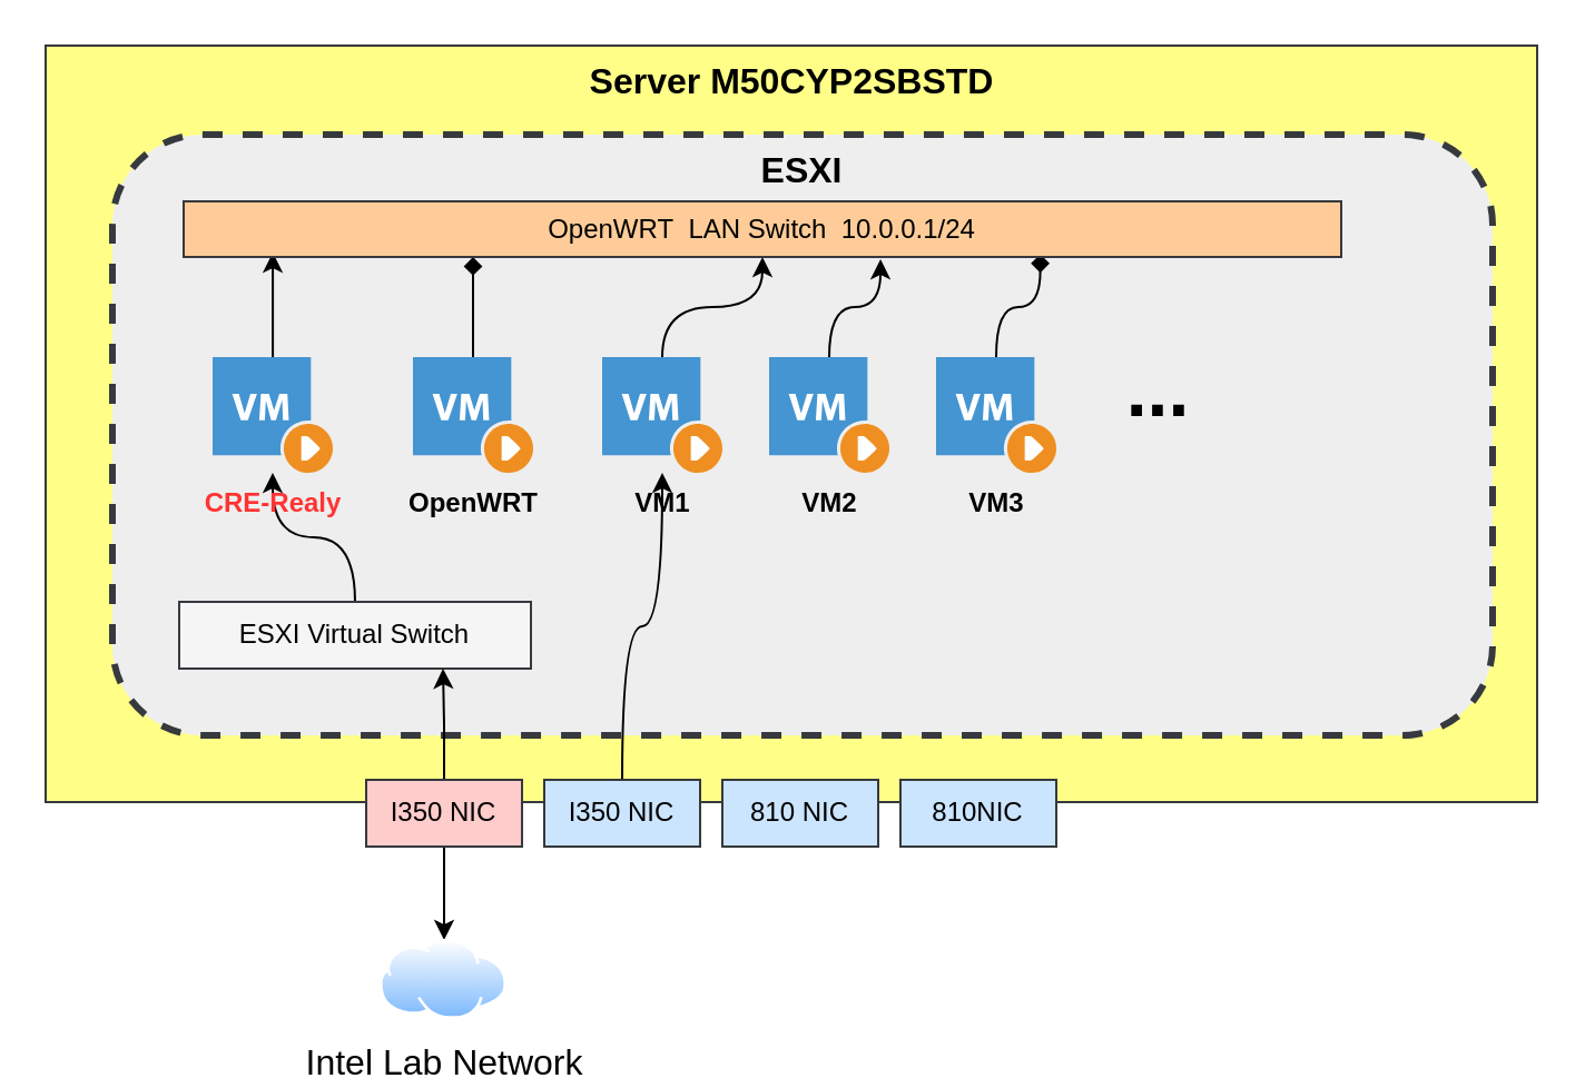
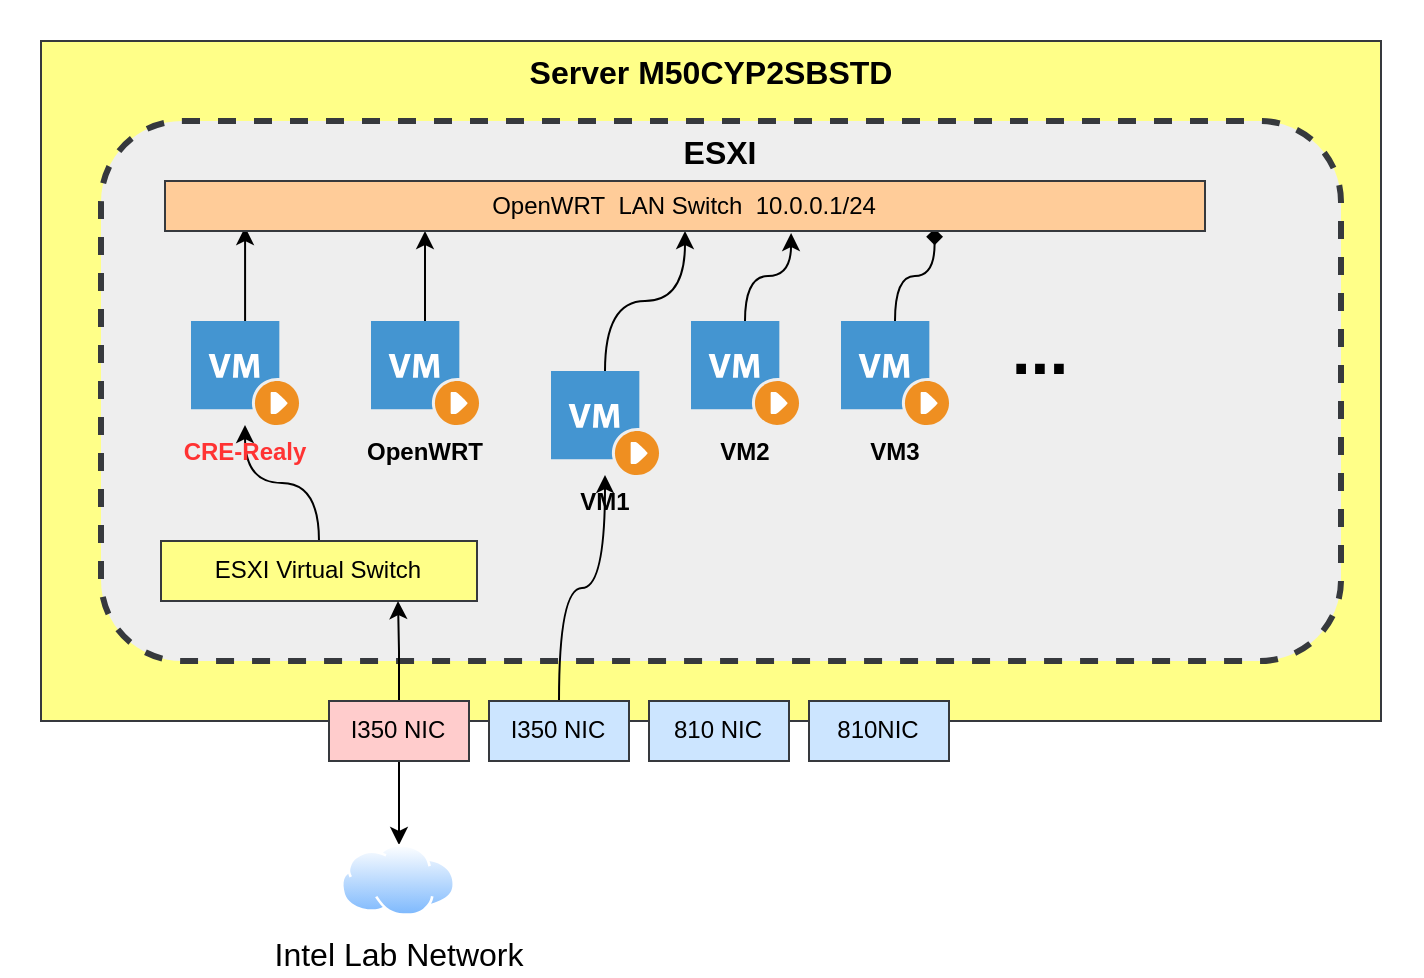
- <mxCell id="13" style="edgeStyle=orthogonalEdgeStyle;rounded=0;orthogonalLoop=1;jettySize=auto;html=1;entryX=0.25;entryY=1;entryDx=0;entryDy=0;endArrow=diamond;" edge="1" parent="1" source="14" target="24"><mxGeometry relative="1" as="geometry" /></mxCell>
+ <mxCell id="13" style="edgeStyle=orthogonalEdgeStyle;rounded=0;orthogonalLoop=1;jettySize=auto;html=1;entryX=0.25;entryY=1;entryDx=0;entryDy=0;" edge="1" parent="1" source="14" target="24"><mxGeometry relative="1" as="geometry" /></mxCell>
- <mxCell id="18" value="VM1" style="shadow=0;dashed=0;html=1;strokeColor=none;fillColor=#4495D1;labelPosition=center;verticalLabelPosition=bottom;verticalAlign=top;align=center;outlineConnect=0;shape=mxgraph.veeam.2d.vm_running;fontStyle=1" vertex="1" parent="1"><mxGeometry x="270" y="160" width="54" height="52" as="geometry" /></mxCell>
+ <mxCell id="18" value="VM1" style="shadow=0;dashed=0;html=1;strokeColor=none;fillColor=#4495D1;labelPosition=center;verticalLabelPosition=bottom;verticalAlign=top;align=center;outlineConnect=0;shape=mxgraph.veeam.2d.vm_running;fontStyle=1" vertex="1" parent="1"><mxGeometry x="275" y="185" width="54" height="52" as="geometry" /></mxCell>
- <mxCell id="5" value="ESXI Virtual Switch" style="rounded=0;whiteSpace=wrap;html=1;fillColor=#f5f5f5;strokeColor=#36393d;" vertex="1" parent="1"><mxGeometry x="80" y="270" width="158" height="30" as="geometry" /></mxCell>
+ <mxCell id="5" value="ESXI Virtual Switch" style="rounded=0;whiteSpace=wrap;html=1;fillColor=#ffff88;strokeColor=#36393d;" vertex="1" parent="1"><mxGeometry x="80" y="270" width="158" height="30" as="geometry" /></mxCell>
